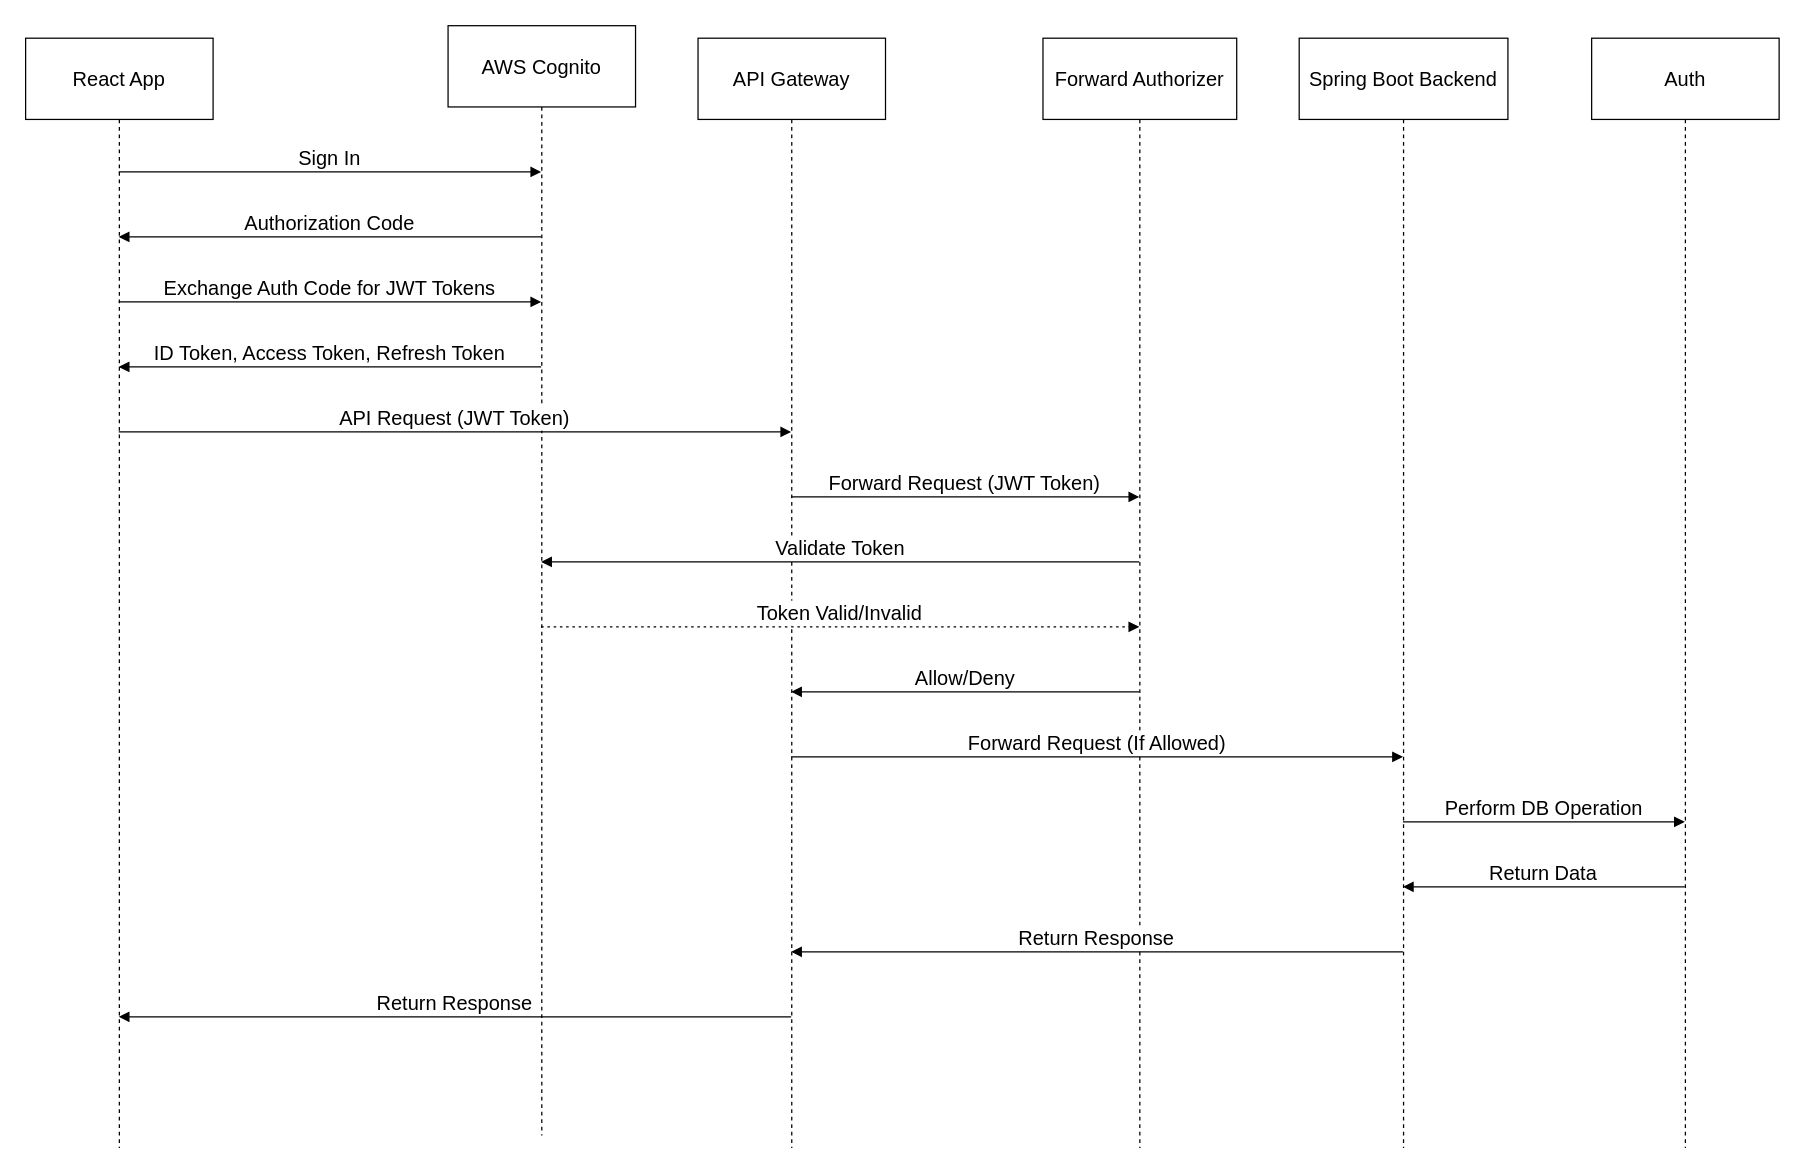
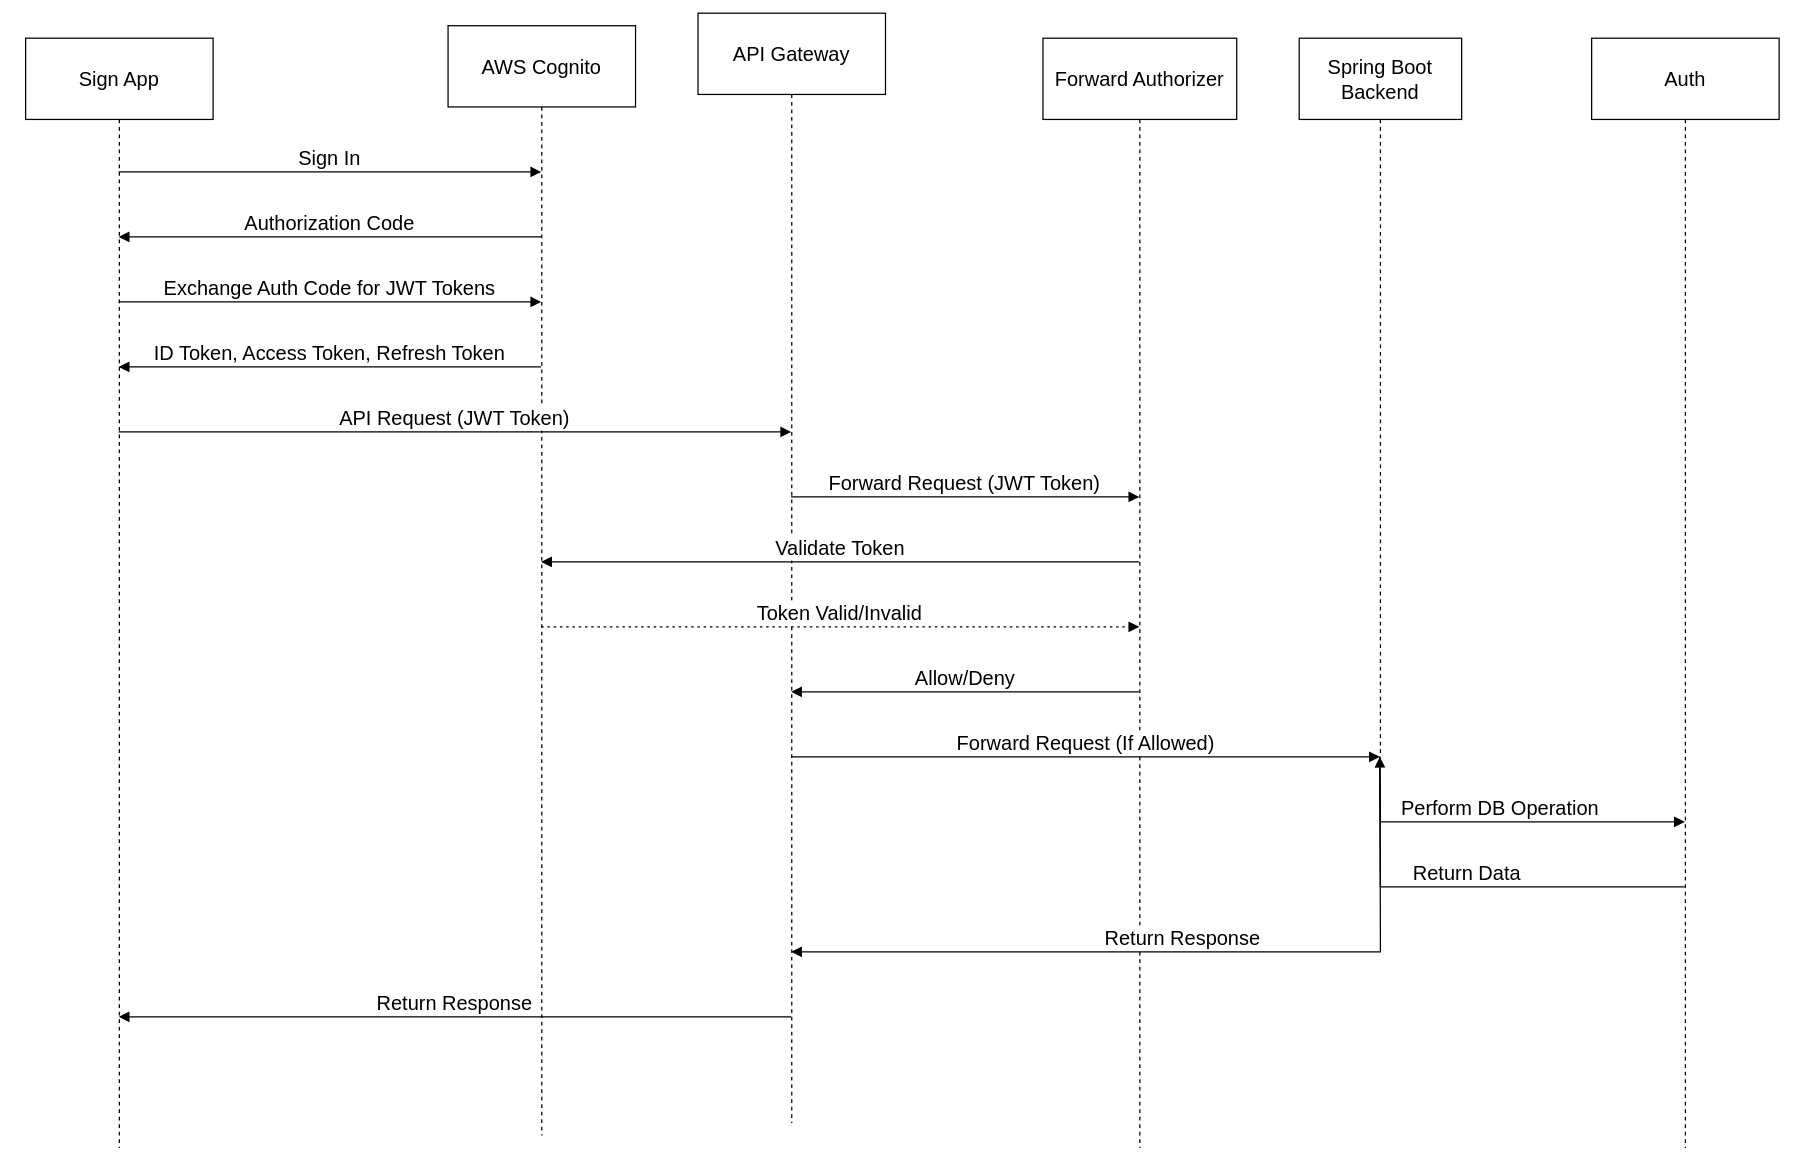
- <mxCell id="2" value="React App" style="shape=umlLifeline;perimeter=lifelinePerimeter;whiteSpace=wrap;container=1;dropTarget=0;collapsible=0;recursiveResize=0;outlineConnect=0;portConstraint=eastwest;newEdgeStyle={&quot;edgeStyle&quot;:&quot;elbowEdgeStyle&quot;,&quot;elbow&quot;:&quot;vertical&quot;,&quot;curved&quot;:0,&quot;rounded&quot;:0};size=65;fontSize=16;" parent="1" vertex="1"><mxGeometry x="20" y="30" width="150" height="888" as="geometry" /></mxCell>
+ <mxCell id="2" value="Sign App" style="shape=umlLifeline;perimeter=lifelinePerimeter;whiteSpace=wrap;container=1;dropTarget=0;collapsible=0;recursiveResize=0;outlineConnect=0;portConstraint=eastwest;newEdgeStyle={&quot;edgeStyle&quot;:&quot;elbowEdgeStyle&quot;,&quot;elbow&quot;:&quot;vertical&quot;,&quot;curved&quot;:0,&quot;rounded&quot;:0};size=65;fontSize=16;" parent="1" vertex="1"><mxGeometry x="20" y="30" width="150" height="888" as="geometry" /></mxCell>
- <mxCell id="4" value="API Gateway" style="shape=umlLifeline;perimeter=lifelinePerimeter;whiteSpace=wrap;container=1;dropTarget=0;collapsible=0;recursiveResize=0;outlineConnect=0;portConstraint=eastwest;newEdgeStyle={&quot;edgeStyle&quot;:&quot;elbowEdgeStyle&quot;,&quot;elbow&quot;:&quot;vertical&quot;,&quot;curved&quot;:0,&quot;rounded&quot;:0};size=65;fontSize=16;" parent="1" vertex="1"><mxGeometry x="558" y="30" width="150" height="888" as="geometry" /></mxCell>
+ <mxCell id="4" value="API Gateway" style="shape=umlLifeline;perimeter=lifelinePerimeter;whiteSpace=wrap;container=1;dropTarget=0;collapsible=0;recursiveResize=0;outlineConnect=0;portConstraint=eastwest;newEdgeStyle={&quot;edgeStyle&quot;:&quot;elbowEdgeStyle&quot;,&quot;elbow&quot;:&quot;vertical&quot;,&quot;curved&quot;:0,&quot;rounded&quot;:0};size=65;fontSize=16;" parent="1" vertex="1"><mxGeometry x="558" y="10" width="150" height="888" as="geometry" /></mxCell>
- <mxCell id="6" value="Spring Boot Backend" style="shape=umlLifeline;perimeter=lifelinePerimeter;whiteSpace=wrap;container=1;dropTarget=0;collapsible=0;recursiveResize=0;outlineConnect=0;portConstraint=eastwest;newEdgeStyle={&quot;edgeStyle&quot;:&quot;elbowEdgeStyle&quot;,&quot;elbow&quot;:&quot;vertical&quot;,&quot;curved&quot;:0,&quot;rounded&quot;:0};size=65;fontSize=16;" parent="1" vertex="1"><mxGeometry x="1039" y="30" width="167" height="888" as="geometry" /></mxCell>
+ <mxCell id="6" value="Spring Boot Backend" style="shape=umlLifeline;perimeter=lifelinePerimeter;whiteSpace=wrap;container=1;dropTarget=0;collapsible=0;recursiveResize=0;outlineConnect=0;portConstraint=eastwest;newEdgeStyle={&quot;edgeStyle&quot;:&quot;elbowEdgeStyle&quot;,&quot;elbow&quot;:&quot;vertical&quot;,&quot;curved&quot;:0,&quot;rounded&quot;:0};size=65;fontSize=16;" parent="1" vertex="1"><mxGeometry x="1039" y="30" width="130" height="575" as="geometry" /></mxCell>
